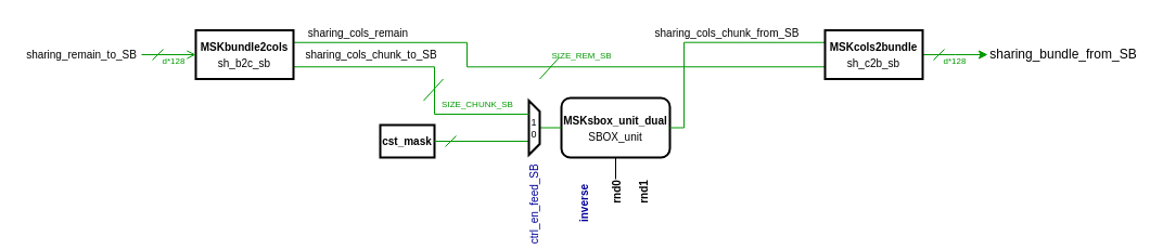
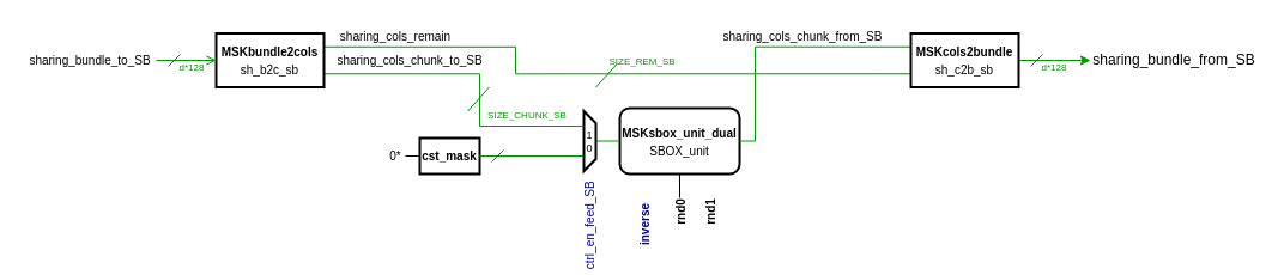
- <mxCell id="18" value="&lt;font style=&quot;font-size: 10px&quot;&gt;sharing_remain_to_SB&lt;/font&gt;" style="text;html=1;strokeColor=none;fillColor=none;align=center;verticalAlign=middle;whiteSpace=wrap;rounded=0;" parent="1" vertex="1"><mxGeometry x="20" y="40" width="110" height="20" as="geometry" /></mxCell>
+ <mxCell id="18" value="&lt;font style=&quot;font-size: 10px&quot;&gt;sharing_bundle_to_SB&lt;/font&gt;" style="text;html=1;strokeColor=none;fillColor=none;align=center;verticalAlign=middle;whiteSpace=wrap;rounded=0;" parent="1" vertex="1"><mxGeometry x="20" y="40" width="110" height="20" as="geometry" /></mxCell>
+ <mxCell id="9" value="&lt;font style=&quot;font-size: 10px&quot;&gt;0*&lt;/font&gt;" style="text;html=1;strokeColor=none;fillColor=none;align=center;verticalAlign=middle;whiteSpace=wrap;rounded=0;" parent="1" vertex="1"><mxGeometry x="322" y="120" width="16" height="20" as="geometry" /></mxCell>
+ <mxCell id="8" style="edgeStyle=orthogonalEdgeStyle;rounded=0;orthogonalLoop=1;jettySize=auto;html=1;exitX=1;exitY=0.5;exitDx=0;exitDy=0;entryX=0;entryY=0.5;entryDx=0;entryDy=0;endArrow=none;endFill=0;strokeColor=#000000;" parent="1" source="9" target="4" edge="1"><mxGeometry relative="1" as="geometry" /></mxCell>
